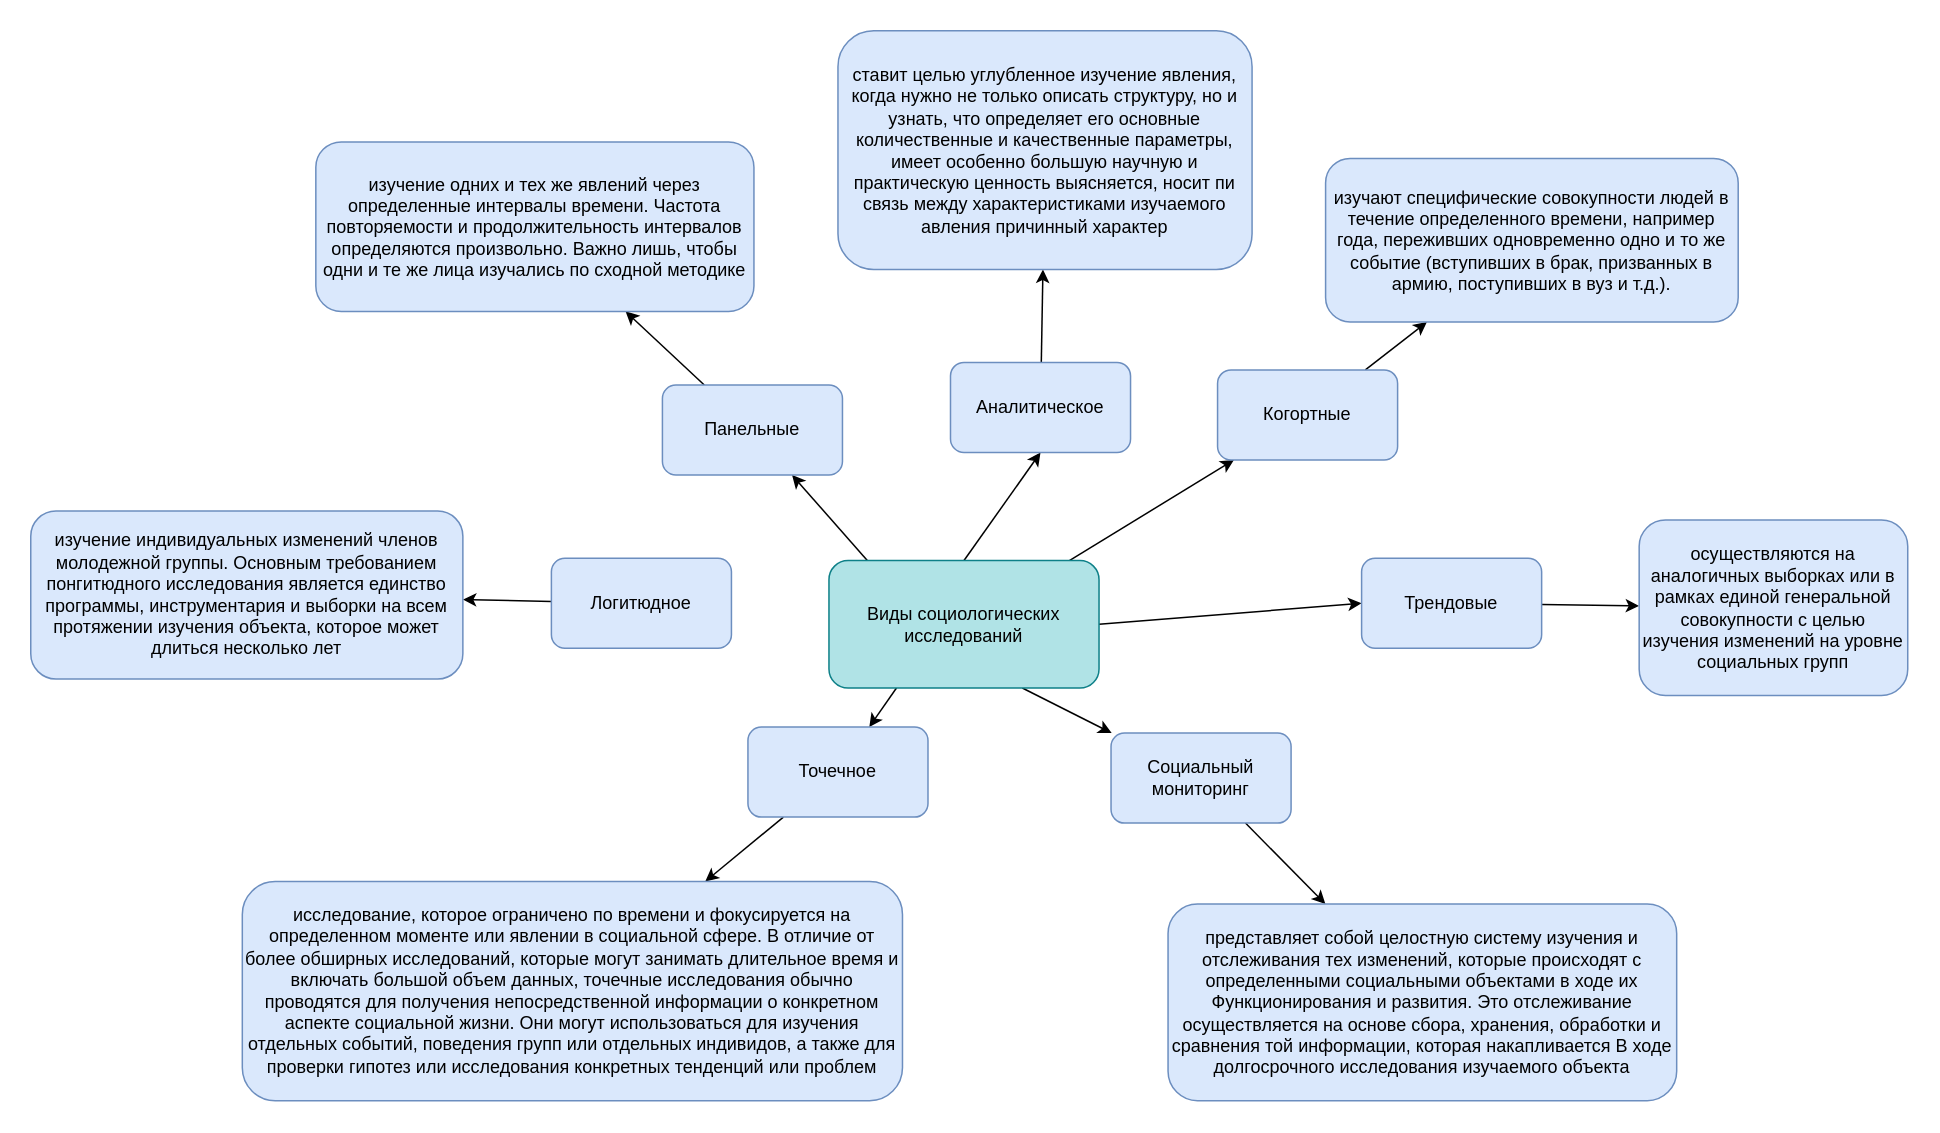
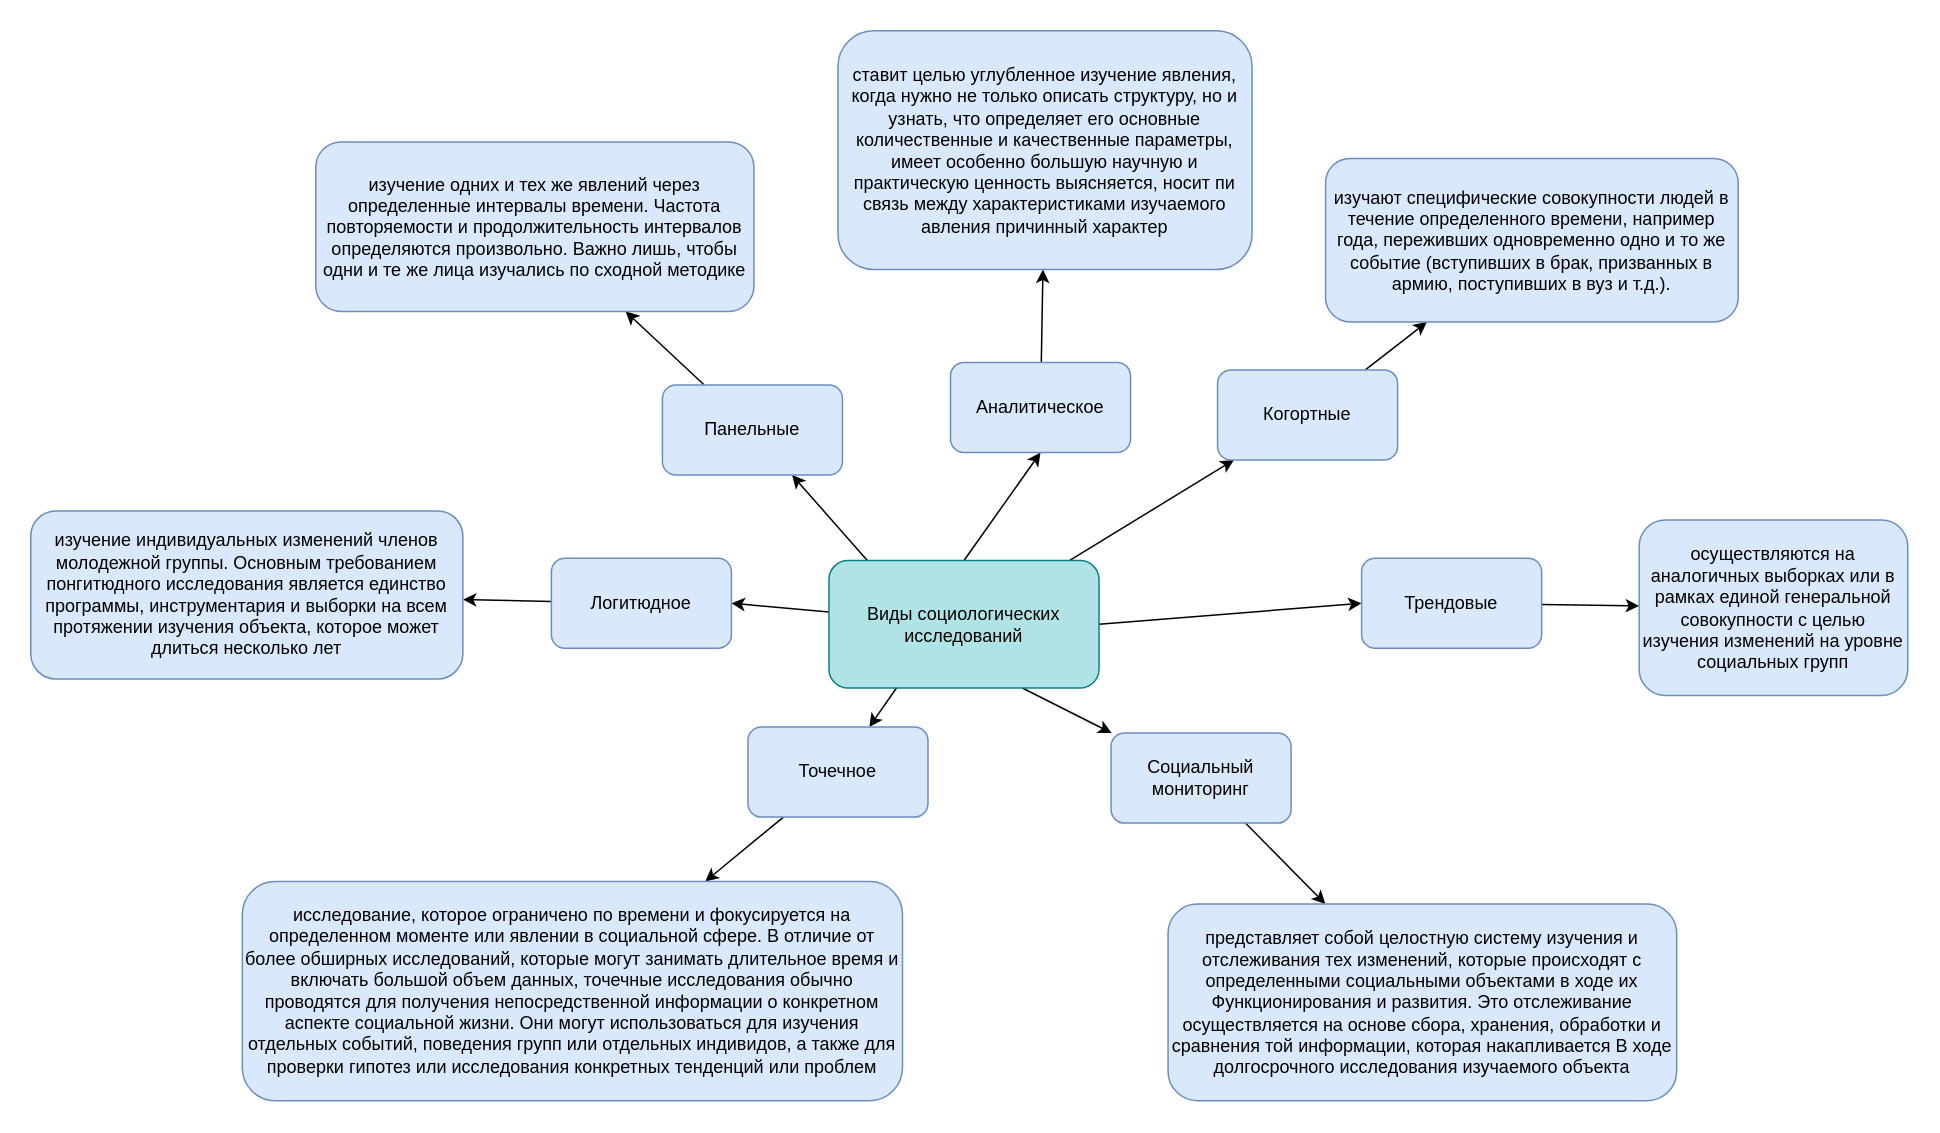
+ <mxCell id="7" style="rounded=0;orthogonalLoop=1;jettySize=auto;html=1;entryX=1;entryY=0.5;entryDx=0;entryDy=0;" edge="1" parent="1" source="9" target="21"><mxGeometry relative="1" as="geometry" /></mxCell>
